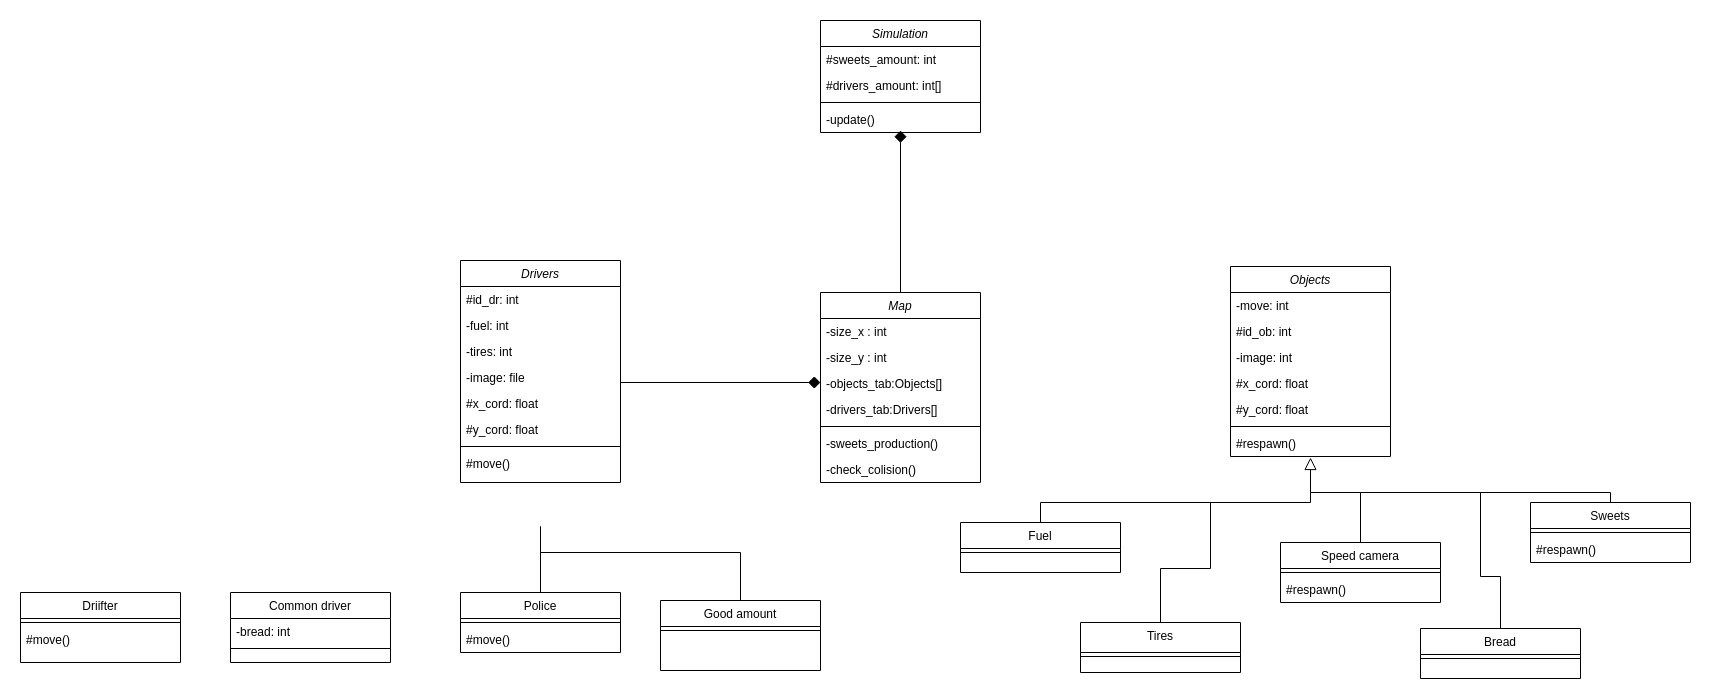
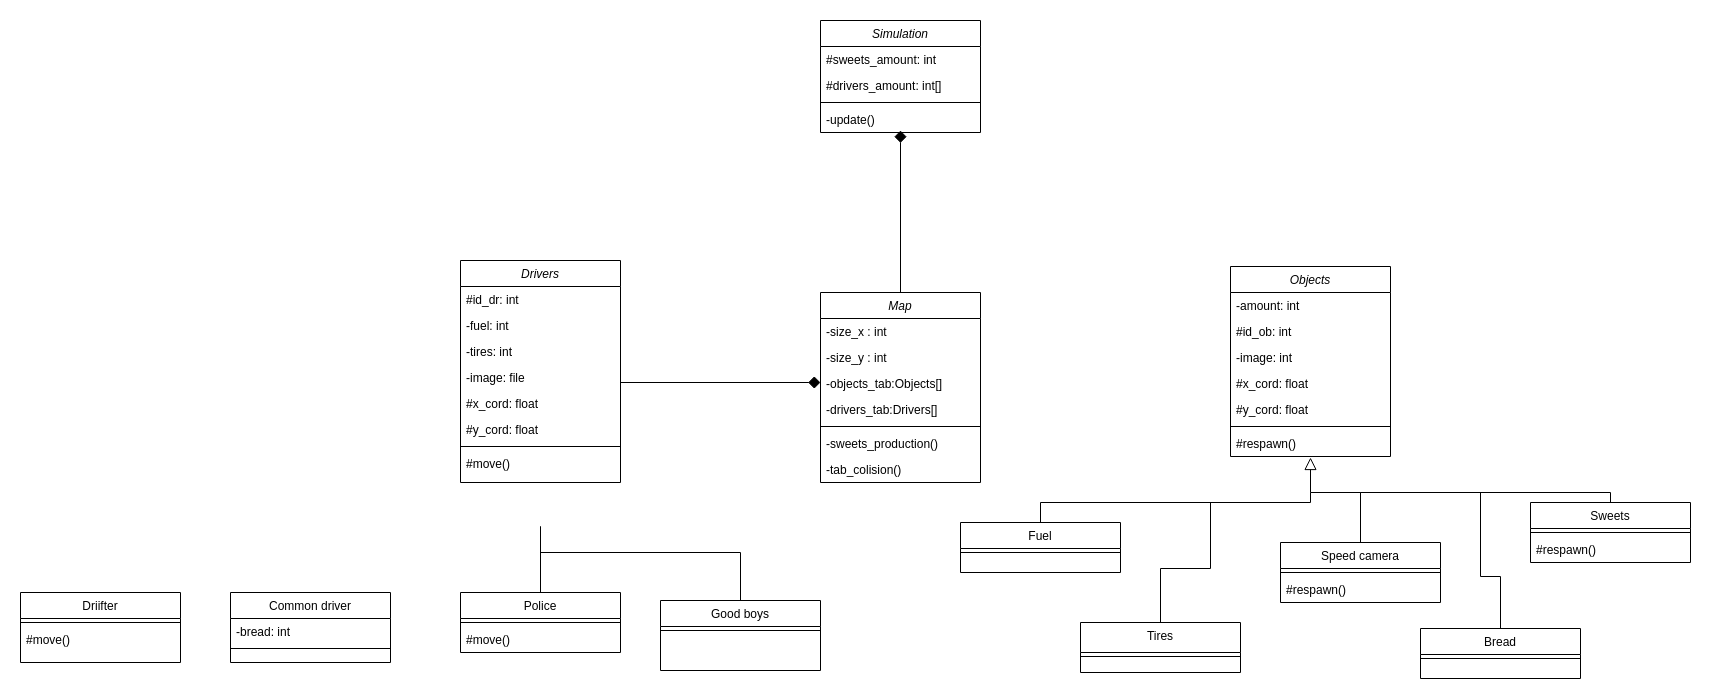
- <mxCell id="24" value="-move: int" style="text;align=left;verticalAlign=top;spacingLeft=4;spacingRight=4;overflow=hidden;rotatable=0;points=[[0,0.5],[1,0.5]];portConstraint=eastwest;" parent="23" vertex="1"><mxGeometry y="26" width="160" height="26" as="geometry" /></mxCell>
+ <mxCell id="24" value="-amount: int" style="text;align=left;verticalAlign=top;spacingLeft=4;spacingRight=4;overflow=hidden;rotatable=0;points=[[0,0.5],[1,0.5]];portConstraint=eastwest;" parent="23" vertex="1"><mxGeometry y="26" width="160" height="26" as="geometry" /></mxCell>
- <mxCell id="56" value="-check_colision()" style="text;align=left;verticalAlign=top;spacingLeft=4;spacingRight=4;overflow=hidden;rotatable=0;points=[[0,0.5],[1,0.5]];portConstraint=eastwest;" parent="49" vertex="1"><mxGeometry y="164" width="160" height="26" as="geometry" /></mxCell>
+ <mxCell id="56" value="-tab_colision()" style="text;align=left;verticalAlign=top;spacingLeft=4;spacingRight=4;overflow=hidden;rotatable=0;points=[[0,0.5],[1,0.5]];portConstraint=eastwest;" parent="49" vertex="1"><mxGeometry y="164" width="160" height="26" as="geometry" /></mxCell>
- <mxCell id="21" value="Good amount" style="swimlane;fontStyle=0;align=center;verticalAlign=top;childLayout=stackLayout;horizontal=1;startSize=26;horizontalStack=0;resizeParent=1;resizeLast=0;collapsible=1;marginBottom=0;rounded=0;shadow=0;strokeWidth=1;" parent="1" vertex="1"><mxGeometry x="660" y="600" width="160" height="70" as="geometry"><mxRectangle x="340" y="380" width="170" height="26" as="alternateBounds" /></mxGeometry></mxCell>
+ <mxCell id="21" value="Good boys" style="swimlane;fontStyle=0;align=center;verticalAlign=top;childLayout=stackLayout;horizontal=1;startSize=26;horizontalStack=0;resizeParent=1;resizeLast=0;collapsible=1;marginBottom=0;rounded=0;shadow=0;strokeWidth=1;" parent="1" vertex="1"><mxGeometry x="660" y="600" width="160" height="70" as="geometry"><mxRectangle x="340" y="380" width="170" height="26" as="alternateBounds" /></mxGeometry></mxCell>
